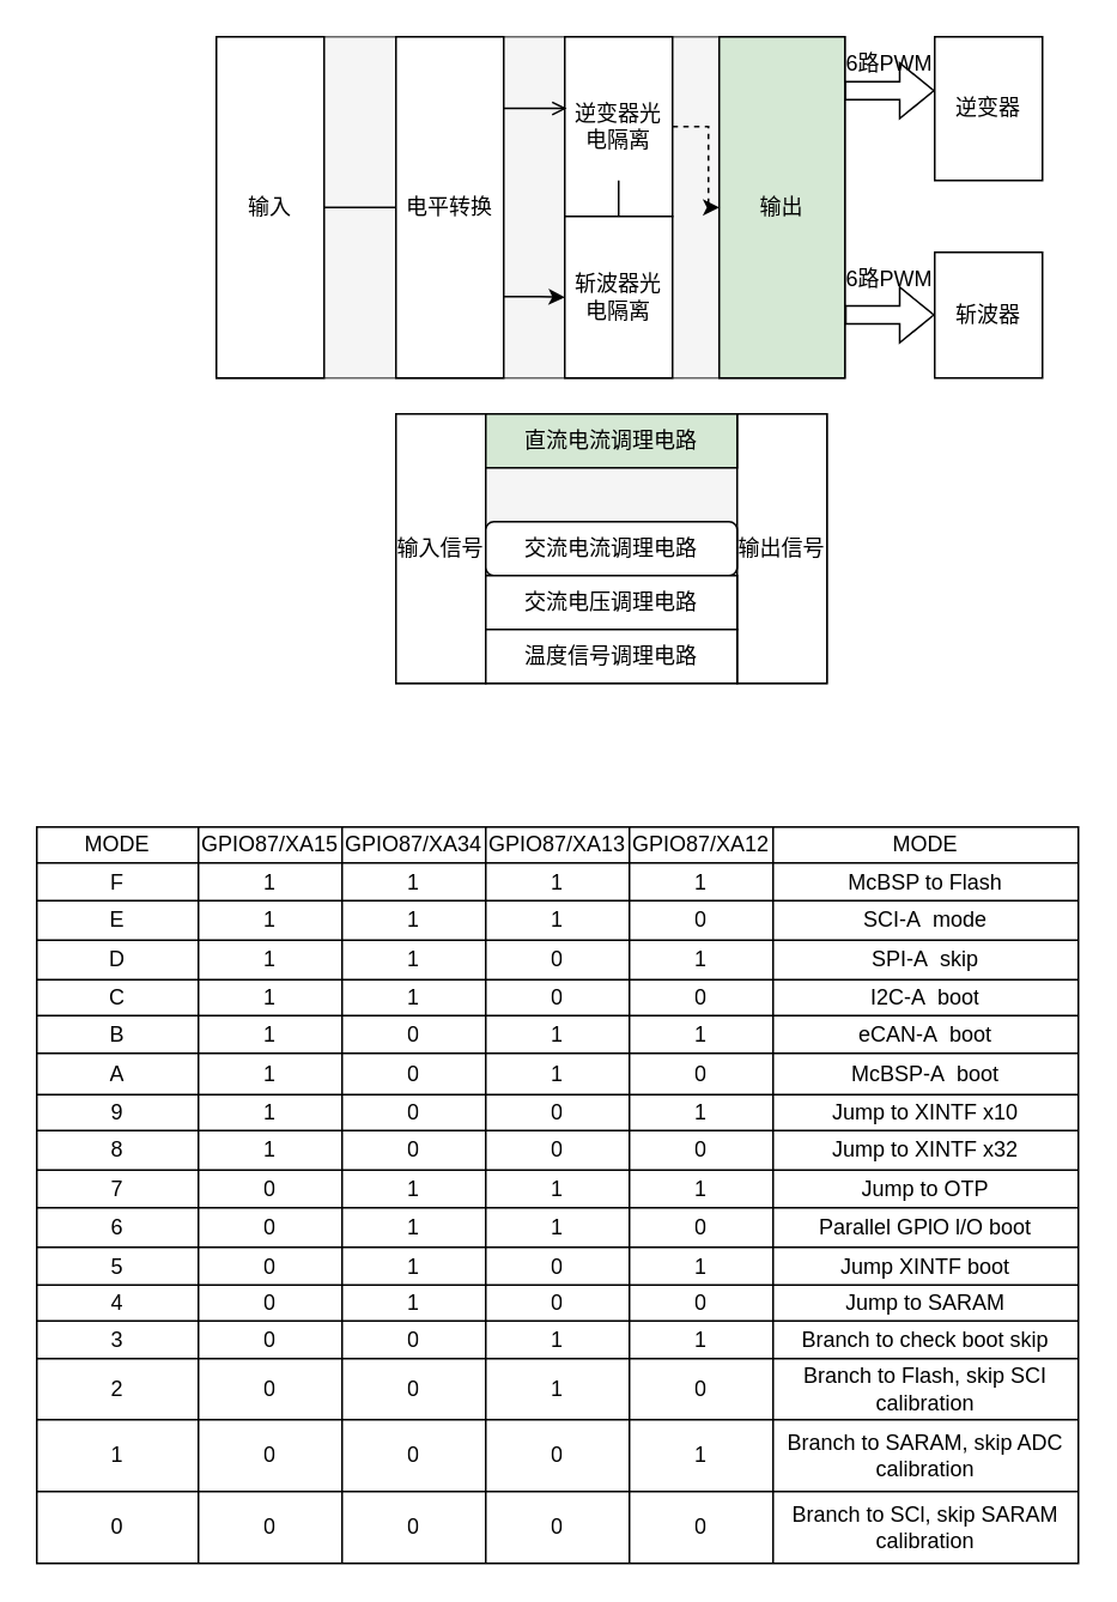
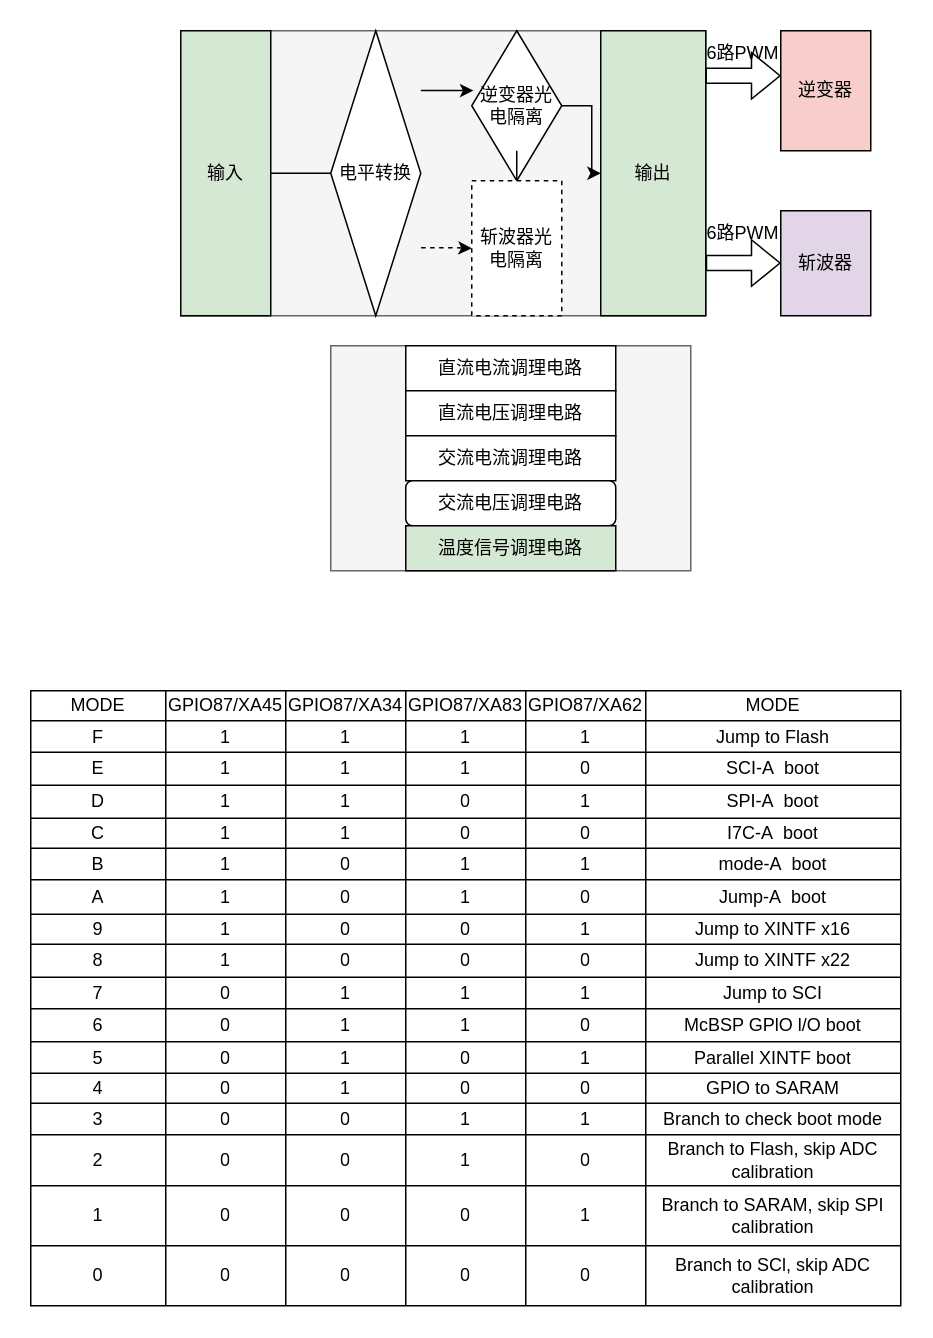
- <mxCell id="15" value="" style="edgeStyle=orthogonalEdgeStyle;rounded=0;orthogonalLoop=1;jettySize=auto;html=1;entryX=0.019;entryY=0.392;entryDx=0;entryDy=0;entryPerimeter=0;exitX=1.001;exitY=0.21;exitDx=0;exitDy=0;exitPerimeter=0;endArrow=open;" edge="1" parent="1" source="7" target="9"><mxGeometry relative="1" as="geometry"><mxPoint x="282" y="60" as="sourcePoint" /><mxPoint x="314" y="59.8" as="targetPoint" /></mxGeometry></mxCell>
+ <mxCell id="15" value="" style="edgeStyle=orthogonalEdgeStyle;rounded=0;orthogonalLoop=1;jettySize=auto;html=1;entryX=0.019;entryY=0.392;entryDx=0;entryDy=0;entryPerimeter=0;exitX=1.001;exitY=0.21;exitDx=0;exitDy=0;exitPerimeter=0;" edge="1" parent="1" source="7" target="9"><mxGeometry relative="1" as="geometry"><mxPoint x="282" y="60" as="sourcePoint" /><mxPoint x="314" y="59.8" as="targetPoint" /></mxGeometry></mxCell>
- <mxCell id="13" value="逆变器" style="rounded=0;whiteSpace=wrap;html=1;" vertex="1" parent="1"><mxGeometry x="520" y="20" width="60" height="80" as="geometry" /></mxCell>
+ <mxCell id="13" value="逆变器" style="rounded=0;whiteSpace=wrap;html=1;fillColor=#f8cecc;" vertex="1" parent="1"><mxGeometry x="520" y="20" width="60" height="80" as="geometry" /></mxCell>
- <mxCell id="9" value="逆变器光电隔离" style="rounded=0;whiteSpace=wrap;html=1;" vertex="1" parent="1"><mxGeometry x="314" y="20" width="60" height="100" as="geometry" /></mxCell>
+ <mxCell id="9" value="逆变器光电隔离" style="rhombus;whiteSpace=wrap;html=1;" vertex="1" parent="1"><mxGeometry x="314" y="20" width="60" height="100" as="geometry" /></mxCell>
- <mxCell id="8" value="" style="edgeStyle=orthogonalEdgeStyle;rounded=0;orthogonalLoop=1;jettySize=auto;html=1;dashed=1;" edge="1" parent="1" source="9" target="3"><mxGeometry relative="1" as="geometry" /></mxCell>
+ <mxCell id="8" value="" style="edgeStyle=orthogonalEdgeStyle;rounded=0;orthogonalLoop=1;jettySize=auto;html=1;" edge="1" parent="1" source="9" target="3"><mxGeometry relative="1" as="geometry" /></mxCell>
- <mxCell id="5" value="输入" style="rounded=0;whiteSpace=wrap;html=1;" vertex="1" parent="1"><mxGeometry x="120" y="20" width="60" height="190" as="geometry" /></mxCell>
+ <mxCell id="5" value="输入" style="rounded=0;whiteSpace=wrap;html=1;fillColor=#d5e8d4;" vertex="1" parent="1"><mxGeometry x="120" y="20" width="60" height="190" as="geometry" /></mxCell>
- <mxCell id="7" value="电平转换" style="rounded=0;whiteSpace=wrap;html=1;" vertex="1" parent="1"><mxGeometry x="220" y="20" width="60" height="190" as="geometry" /></mxCell>
+ <mxCell id="7" value="电平转换" style="rhombus;whiteSpace=wrap;html=1;" vertex="1" parent="1"><mxGeometry x="220" y="20" width="60" height="190" as="geometry" /></mxCell>
- <mxCell id="6" value="" style="edgeStyle=orthogonalEdgeStyle;rounded=0;orthogonalLoop=1;jettySize=auto;html=1;exitX=1.004;exitY=0.761;exitDx=0;exitDy=0;exitPerimeter=0;" edge="1" parent="1" source="7" target="11"><mxGeometry relative="1" as="geometry"><mxPoint x="282" y="165" as="sourcePoint" /></mxGeometry></mxCell>
+ <mxCell id="6" value="" style="edgeStyle=orthogonalEdgeStyle;rounded=0;orthogonalLoop=1;jettySize=auto;html=1;exitX=1.004;exitY=0.761;exitDx=0;exitDy=0;exitPerimeter=0;dashed=1;" edge="1" parent="1" source="7" target="11"><mxGeometry relative="1" as="geometry"><mxPoint x="282" y="165" as="sourcePoint" /></mxGeometry></mxCell>
- <mxCell id="11" value="斩波器光电隔离" style="rounded=0;whiteSpace=wrap;html=1;" vertex="1" parent="1"><mxGeometry x="314" y="120" width="60" height="90" as="geometry" /></mxCell>
+ <mxCell id="11" value="斩波器光电隔离" style="rounded=0;whiteSpace=wrap;html=1;dashed=1;" vertex="1" parent="1"><mxGeometry x="314" y="120" width="60" height="90" as="geometry" /></mxCell>
- <mxCell id="14" value="斩波器" style="rounded=0;whiteSpace=wrap;html=1;" vertex="1" parent="1"><mxGeometry x="520" y="140" width="60" height="70" as="geometry" /></mxCell>
+ <mxCell id="14" value="斩波器" style="rounded=0;whiteSpace=wrap;html=1;fillColor=#e1d5e7;" vertex="1" parent="1"><mxGeometry x="520" y="140" width="60" height="70" as="geometry" /></mxCell>
- <mxCell id="23" value="直流电流调理电路" style="rounded=0;whiteSpace=wrap;html=1;fillColor=#d5e8d4;" vertex="1" parent="1"><mxGeometry x="270" y="230" width="140" height="30" as="geometry" /></mxCell>
+ <mxCell id="23" value="直流电流调理电路" style="rounded=0;whiteSpace=wrap;html=1;" vertex="1" parent="1"><mxGeometry x="270" y="230" width="140" height="30" as="geometry" /></mxCell>
+ <mxCell id="24" value="直流电压调理电路" style="rounded=0;whiteSpace=wrap;html=1;" vertex="1" parent="1"><mxGeometry x="270" y="260" width="140" height="30" as="geometry" /></mxCell>
- <mxCell id="22" value="输入信号" style="rounded=0;whiteSpace=wrap;html=1;" vertex="1" parent="1"><mxGeometry x="220" y="230" width="50" height="150" as="geometry" /></mxCell>
- <mxCell id="25" value="交流电流调理电路" style="whiteSpace=wrap;html=1;rounded=1;" vertex="1" parent="1"><mxGeometry x="270" y="290" width="140" height="30" as="geometry" /></mxCell>
+ <mxCell id="25" value="交流电流调理电路" style="rounded=0;whiteSpace=wrap;html=1;" vertex="1" parent="1"><mxGeometry x="270" y="290" width="140" height="30" as="geometry" /></mxCell>
- <mxCell id="21" value="输出信号" style="rounded=0;whiteSpace=wrap;html=1;" vertex="1" parent="1"><mxGeometry x="410" y="230" width="50" height="150" as="geometry" /></mxCell>
- <mxCell id="26" value="交流电压调理电路" style="rounded=0;whiteSpace=wrap;html=1;" vertex="1" parent="1"><mxGeometry x="270" y="320" width="140" height="30" as="geometry" /></mxCell>
+ <mxCell id="26" value="交流电压调理电路" style="whiteSpace=wrap;html=1;rounded=1;" vertex="1" parent="1"><mxGeometry x="270" y="320" width="140" height="30" as="geometry" /></mxCell>
- <mxCell id="27" value="温度信号调理电路" style="rounded=0;whiteSpace=wrap;html=1;" vertex="1" parent="1"><mxGeometry x="270" y="350" width="140" height="30" as="geometry" /></mxCell>
+ <mxCell id="27" value="温度信号调理电路" style="rounded=0;whiteSpace=wrap;html=1;fillColor=#d5e8d4;" vertex="1" parent="1"><mxGeometry x="270" y="350" width="140" height="30" as="geometry" /></mxCell>
- <mxCell id="31" value="GPIO87/XA15" style="shape=partialRectangle;html=1;whiteSpace=wrap;connectable=0;strokeColor=inherit;overflow=hidden;fillColor=none;top=0;left=0;bottom=0;right=0;pointerEvents=1;" vertex="1" parent="29"><mxGeometry x="90" width="80" height="20" as="geometry"><mxRectangle width="80" height="20" as="alternateBounds" /></mxGeometry></mxCell>
+ <mxCell id="31" value="GPIO87/XA45" style="shape=partialRectangle;html=1;whiteSpace=wrap;connectable=0;strokeColor=inherit;overflow=hidden;fillColor=none;top=0;left=0;bottom=0;right=0;pointerEvents=1;" vertex="1" parent="29"><mxGeometry x="90" width="80" height="20" as="geometry"><mxRectangle width="80" height="20" as="alternateBounds" /></mxGeometry></mxCell>
- <mxCell id="33" value="GPIO87/XA13" style="shape=partialRectangle;html=1;whiteSpace=wrap;connectable=0;strokeColor=inherit;overflow=hidden;fillColor=none;top=0;left=0;bottom=0;right=0;pointerEvents=1;" vertex="1" parent="29"><mxGeometry x="250" width="80" height="20" as="geometry"><mxRectangle width="80" height="20" as="alternateBounds" /></mxGeometry></mxCell>
+ <mxCell id="33" value="GPIO87/XA83" style="shape=partialRectangle;html=1;whiteSpace=wrap;connectable=0;strokeColor=inherit;overflow=hidden;fillColor=none;top=0;left=0;bottom=0;right=0;pointerEvents=1;" vertex="1" parent="29"><mxGeometry x="250" width="80" height="20" as="geometry"><mxRectangle width="80" height="20" as="alternateBounds" /></mxGeometry></mxCell>
- <mxCell id="34" value="GPIO87/XA12" style="shape=partialRectangle;html=1;whiteSpace=wrap;connectable=0;strokeColor=inherit;overflow=hidden;fillColor=none;top=0;left=0;bottom=0;right=0;pointerEvents=1;" vertex="1" parent="29"><mxGeometry x="330" width="80" height="20" as="geometry"><mxRectangle width="80" height="20" as="alternateBounds" /></mxGeometry></mxCell>
+ <mxCell id="34" value="GPIO87/XA62" style="shape=partialRectangle;html=1;whiteSpace=wrap;connectable=0;strokeColor=inherit;overflow=hidden;fillColor=none;top=0;left=0;bottom=0;right=0;pointerEvents=1;" vertex="1" parent="29"><mxGeometry x="330" width="80" height="20" as="geometry"><mxRectangle width="80" height="20" as="alternateBounds" /></mxGeometry></mxCell>
- <mxCell id="42" value="McBSP to Flash" style="shape=partialRectangle;html=1;whiteSpace=wrap;connectable=0;strokeColor=inherit;overflow=hidden;fillColor=none;top=0;left=0;bottom=0;right=0;pointerEvents=1;" vertex="1" parent="36"><mxGeometry x="410" width="170" height="21" as="geometry"><mxRectangle width="170" height="21" as="alternateBounds" /></mxGeometry></mxCell>
+ <mxCell id="42" value="Jump to Flash" style="shape=partialRectangle;html=1;whiteSpace=wrap;connectable=0;strokeColor=inherit;overflow=hidden;fillColor=none;top=0;left=0;bottom=0;right=0;pointerEvents=1;" vertex="1" parent="36"><mxGeometry x="410" width="170" height="21" as="geometry"><mxRectangle width="170" height="21" as="alternateBounds" /></mxGeometry></mxCell>
- <mxCell id="49" value="SCI-A&amp;nbsp; mode" style="shape=partialRectangle;html=1;whiteSpace=wrap;connectable=0;strokeColor=inherit;overflow=hidden;fillColor=none;top=0;left=0;bottom=0;right=0;pointerEvents=1;" vertex="1" parent="43"><mxGeometry x="410" width="170" height="22" as="geometry"><mxRectangle width="170" height="22" as="alternateBounds" /></mxGeometry></mxCell>
+ <mxCell id="49" value="SCI-A&amp;nbsp; boot" style="shape=partialRectangle;html=1;whiteSpace=wrap;connectable=0;strokeColor=inherit;overflow=hidden;fillColor=none;top=0;left=0;bottom=0;right=0;pointerEvents=1;" vertex="1" parent="43"><mxGeometry x="410" width="170" height="22" as="geometry"><mxRectangle width="170" height="22" as="alternateBounds" /></mxGeometry></mxCell>
- <mxCell id="56" value="SPI-A&amp;nbsp; skip" style="shape=partialRectangle;html=1;whiteSpace=wrap;connectable=0;strokeColor=inherit;overflow=hidden;fillColor=none;top=0;left=0;bottom=0;right=0;pointerEvents=1;align=center;" vertex="1" parent="50"><mxGeometry x="410" width="170" height="22" as="geometry"><mxRectangle width="170" height="22" as="alternateBounds" /></mxGeometry></mxCell>
+ <mxCell id="56" value="SPI-A&amp;nbsp; boot" style="shape=partialRectangle;html=1;whiteSpace=wrap;connectable=0;strokeColor=inherit;overflow=hidden;fillColor=none;top=0;left=0;bottom=0;right=0;pointerEvents=1;align=center;" vertex="1" parent="50"><mxGeometry x="410" width="170" height="22" as="geometry"><mxRectangle width="170" height="22" as="alternateBounds" /></mxGeometry></mxCell>
- <mxCell id="63" value="I2C-A&amp;nbsp; boot" style="shape=partialRectangle;html=1;whiteSpace=wrap;connectable=0;strokeColor=inherit;overflow=hidden;fillColor=none;top=0;left=0;bottom=0;right=0;pointerEvents=1;" vertex="1" parent="57"><mxGeometry x="410" width="170" height="20" as="geometry"><mxRectangle width="170" height="20" as="alternateBounds" /></mxGeometry></mxCell>
+ <mxCell id="63" value="I7C-A&amp;nbsp; boot" style="shape=partialRectangle;html=1;whiteSpace=wrap;connectable=0;strokeColor=inherit;overflow=hidden;fillColor=none;top=0;left=0;bottom=0;right=0;pointerEvents=1;" vertex="1" parent="57"><mxGeometry x="410" width="170" height="20" as="geometry"><mxRectangle width="170" height="20" as="alternateBounds" /></mxGeometry></mxCell>
- <mxCell id="70" value="eCAN-A&amp;nbsp; boot" style="shape=partialRectangle;html=1;whiteSpace=wrap;connectable=0;strokeColor=inherit;overflow=hidden;fillColor=none;top=0;left=0;bottom=0;right=0;pointerEvents=1;" vertex="1" parent="64"><mxGeometry x="410" width="170" height="21" as="geometry"><mxRectangle width="170" height="21" as="alternateBounds" /></mxGeometry></mxCell>
+ <mxCell id="70" value="mode-A&amp;nbsp; boot" style="shape=partialRectangle;html=1;whiteSpace=wrap;connectable=0;strokeColor=inherit;overflow=hidden;fillColor=none;top=0;left=0;bottom=0;right=0;pointerEvents=1;" vertex="1" parent="64"><mxGeometry x="410" width="170" height="21" as="geometry"><mxRectangle width="170" height="21" as="alternateBounds" /></mxGeometry></mxCell>
- <mxCell id="77" value="McBSP-A&amp;nbsp; boot" style="shape=partialRectangle;html=1;whiteSpace=wrap;connectable=0;strokeColor=inherit;overflow=hidden;fillColor=none;top=0;left=0;bottom=0;right=0;pointerEvents=1;" vertex="1" parent="71"><mxGeometry x="410" width="170" height="23" as="geometry"><mxRectangle width="170" height="23" as="alternateBounds" /></mxGeometry></mxCell>
+ <mxCell id="77" value="Jump-A&amp;nbsp; boot" style="shape=partialRectangle;html=1;whiteSpace=wrap;connectable=0;strokeColor=inherit;overflow=hidden;fillColor=none;top=0;left=0;bottom=0;right=0;pointerEvents=1;" vertex="1" parent="71"><mxGeometry x="410" width="170" height="23" as="geometry"><mxRectangle width="170" height="23" as="alternateBounds" /></mxGeometry></mxCell>
- <mxCell id="84" value="Jump to XINTF x10" style="shape=partialRectangle;html=1;whiteSpace=wrap;connectable=0;strokeColor=inherit;overflow=hidden;fillColor=none;top=0;left=0;bottom=0;right=0;pointerEvents=1;" vertex="1" parent="78"><mxGeometry x="410" width="170" height="20" as="geometry"><mxRectangle width="170" height="20" as="alternateBounds" /></mxGeometry></mxCell>
+ <mxCell id="84" value="Jump to XINTF x16" style="shape=partialRectangle;html=1;whiteSpace=wrap;connectable=0;strokeColor=inherit;overflow=hidden;fillColor=none;top=0;left=0;bottom=0;right=0;pointerEvents=1;" vertex="1" parent="78"><mxGeometry x="410" width="170" height="20" as="geometry"><mxRectangle width="170" height="20" as="alternateBounds" /></mxGeometry></mxCell>
- <mxCell id="91" value="Jump to XINTF x32" style="shape=partialRectangle;html=1;whiteSpace=wrap;connectable=0;strokeColor=inherit;overflow=hidden;fillColor=none;top=0;left=0;bottom=0;right=0;pointerEvents=1;" vertex="1" parent="85"><mxGeometry x="410" width="170" height="22" as="geometry"><mxRectangle width="170" height="22" as="alternateBounds" /></mxGeometry></mxCell>
+ <mxCell id="91" value="Jump to XINTF x22" style="shape=partialRectangle;html=1;whiteSpace=wrap;connectable=0;strokeColor=inherit;overflow=hidden;fillColor=none;top=0;left=0;bottom=0;right=0;pointerEvents=1;" vertex="1" parent="85"><mxGeometry x="410" width="170" height="22" as="geometry"><mxRectangle width="170" height="22" as="alternateBounds" /></mxGeometry></mxCell>
- <mxCell id="98" value="Jump to OTP" style="shape=partialRectangle;html=1;whiteSpace=wrap;connectable=0;strokeColor=inherit;overflow=hidden;fillColor=none;top=0;left=0;bottom=0;right=0;pointerEvents=1;" vertex="1" parent="92"><mxGeometry x="410" width="170" height="21" as="geometry"><mxRectangle width="170" height="21" as="alternateBounds" /></mxGeometry></mxCell>
+ <mxCell id="98" value="Jump to SCI" style="shape=partialRectangle;html=1;whiteSpace=wrap;connectable=0;strokeColor=inherit;overflow=hidden;fillColor=none;top=0;left=0;bottom=0;right=0;pointerEvents=1;" vertex="1" parent="92"><mxGeometry x="410" width="170" height="21" as="geometry"><mxRectangle width="170" height="21" as="alternateBounds" /></mxGeometry></mxCell>
- <mxCell id="105" value="Parallel GPlO l/O boot" style="shape=partialRectangle;html=1;whiteSpace=wrap;connectable=0;strokeColor=inherit;overflow=hidden;fillColor=none;top=0;left=0;bottom=0;right=0;pointerEvents=1;" vertex="1" parent="99"><mxGeometry x="410" width="170" height="22" as="geometry"><mxRectangle width="170" height="22" as="alternateBounds" /></mxGeometry></mxCell>
+ <mxCell id="105" value="McBSP GPlO l/O boot" style="shape=partialRectangle;html=1;whiteSpace=wrap;connectable=0;strokeColor=inherit;overflow=hidden;fillColor=none;top=0;left=0;bottom=0;right=0;pointerEvents=1;" vertex="1" parent="99"><mxGeometry x="410" width="170" height="22" as="geometry"><mxRectangle width="170" height="22" as="alternateBounds" /></mxGeometry></mxCell>
- <mxCell id="112" value="Jump XINTF boot" style="shape=partialRectangle;html=1;whiteSpace=wrap;connectable=0;strokeColor=inherit;overflow=hidden;fillColor=none;top=0;left=0;bottom=0;right=0;pointerEvents=1;" vertex="1" parent="106"><mxGeometry x="410" width="170" height="21" as="geometry"><mxRectangle width="170" height="21" as="alternateBounds" /></mxGeometry></mxCell>
+ <mxCell id="112" value="Parallel XINTF boot" style="shape=partialRectangle;html=1;whiteSpace=wrap;connectable=0;strokeColor=inherit;overflow=hidden;fillColor=none;top=0;left=0;bottom=0;right=0;pointerEvents=1;" vertex="1" parent="106"><mxGeometry x="410" width="170" height="21" as="geometry"><mxRectangle width="170" height="21" as="alternateBounds" /></mxGeometry></mxCell>
- <mxCell id="119" value="Jump to SARAM" style="shape=partialRectangle;html=1;whiteSpace=wrap;connectable=0;strokeColor=inherit;overflow=hidden;fillColor=none;top=0;left=0;bottom=0;right=0;pointerEvents=1;" vertex="1" parent="113"><mxGeometry x="410" width="170" height="20" as="geometry"><mxRectangle width="170" height="20" as="alternateBounds" /></mxGeometry></mxCell>
+ <mxCell id="119" value="GPlO to SARAM" style="shape=partialRectangle;html=1;whiteSpace=wrap;connectable=0;strokeColor=inherit;overflow=hidden;fillColor=none;top=0;left=0;bottom=0;right=0;pointerEvents=1;" vertex="1" parent="113"><mxGeometry x="410" width="170" height="20" as="geometry"><mxRectangle width="170" height="20" as="alternateBounds" /></mxGeometry></mxCell>
- <mxCell id="126" value="Branch to check boot skip" style="shape=partialRectangle;html=1;whiteSpace=wrap;connectable=0;strokeColor=inherit;overflow=hidden;fillColor=none;top=0;left=0;bottom=0;right=0;pointerEvents=1;" vertex="1" parent="120"><mxGeometry x="410" width="170" height="21" as="geometry"><mxRectangle width="170" height="21" as="alternateBounds" /></mxGeometry></mxCell>
+ <mxCell id="126" value="Branch to check boot mode" style="shape=partialRectangle;html=1;whiteSpace=wrap;connectable=0;strokeColor=inherit;overflow=hidden;fillColor=none;top=0;left=0;bottom=0;right=0;pointerEvents=1;" vertex="1" parent="120"><mxGeometry x="410" width="170" height="21" as="geometry"><mxRectangle width="170" height="21" as="alternateBounds" /></mxGeometry></mxCell>
- <mxCell id="133" value="Branch to Flash, skip SCI&#10;calibration" style="shape=partialRectangle;html=1;whiteSpace=wrap;connectable=0;strokeColor=inherit;overflow=hidden;fillColor=none;top=0;left=0;bottom=0;right=0;pointerEvents=1;" vertex="1" parent="127"><mxGeometry x="410" width="170" height="34" as="geometry"><mxRectangle width="170" height="34" as="alternateBounds" /></mxGeometry></mxCell>
+ <mxCell id="133" value="Branch to Flash, skip ADC&#10;calibration" style="shape=partialRectangle;html=1;whiteSpace=wrap;connectable=0;strokeColor=inherit;overflow=hidden;fillColor=none;top=0;left=0;bottom=0;right=0;pointerEvents=1;" vertex="1" parent="127"><mxGeometry x="410" width="170" height="34" as="geometry"><mxRectangle width="170" height="34" as="alternateBounds" /></mxGeometry></mxCell>
- <mxCell id="140" value="&lt;div&gt;Branch to SARAM, skip ADC&lt;/div&gt;&lt;div&gt;calibration&lt;/div&gt;" style="shape=partialRectangle;html=1;whiteSpace=wrap;connectable=0;strokeColor=inherit;overflow=hidden;fillColor=none;top=0;left=0;bottom=0;right=0;pointerEvents=1;" vertex="1" parent="134"><mxGeometry x="410" width="170" height="40" as="geometry"><mxRectangle width="170" height="40" as="alternateBounds" /></mxGeometry></mxCell>
+ <mxCell id="140" value="&lt;div&gt;Branch to SARAM, skip SPI&lt;/div&gt;&lt;div&gt;calibration&lt;/div&gt;" style="shape=partialRectangle;html=1;whiteSpace=wrap;connectable=0;strokeColor=inherit;overflow=hidden;fillColor=none;top=0;left=0;bottom=0;right=0;pointerEvents=1;" vertex="1" parent="134"><mxGeometry x="410" width="170" height="40" as="geometry"><mxRectangle width="170" height="40" as="alternateBounds" /></mxGeometry></mxCell>
- <mxCell id="147" value="&lt;div&gt;Branch to SCl, skip SARAM&lt;/div&gt;&lt;div&gt;calibration&lt;/div&gt;" style="shape=partialRectangle;html=1;whiteSpace=wrap;connectable=0;strokeColor=inherit;overflow=hidden;fillColor=none;top=0;left=0;bottom=0;right=0;pointerEvents=1;" vertex="1" parent="141"><mxGeometry x="410" width="170" height="40" as="geometry"><mxRectangle width="170" height="40" as="alternateBounds" /></mxGeometry></mxCell>
+ <mxCell id="147" value="&lt;div&gt;Branch to SCl, skip ADC&lt;/div&gt;&lt;div&gt;calibration&lt;/div&gt;" style="shape=partialRectangle;html=1;whiteSpace=wrap;connectable=0;strokeColor=inherit;overflow=hidden;fillColor=none;top=0;left=0;bottom=0;right=0;pointerEvents=1;" vertex="1" parent="141"><mxGeometry x="410" width="170" height="40" as="geometry"><mxRectangle width="170" height="40" as="alternateBounds" /></mxGeometry></mxCell>
